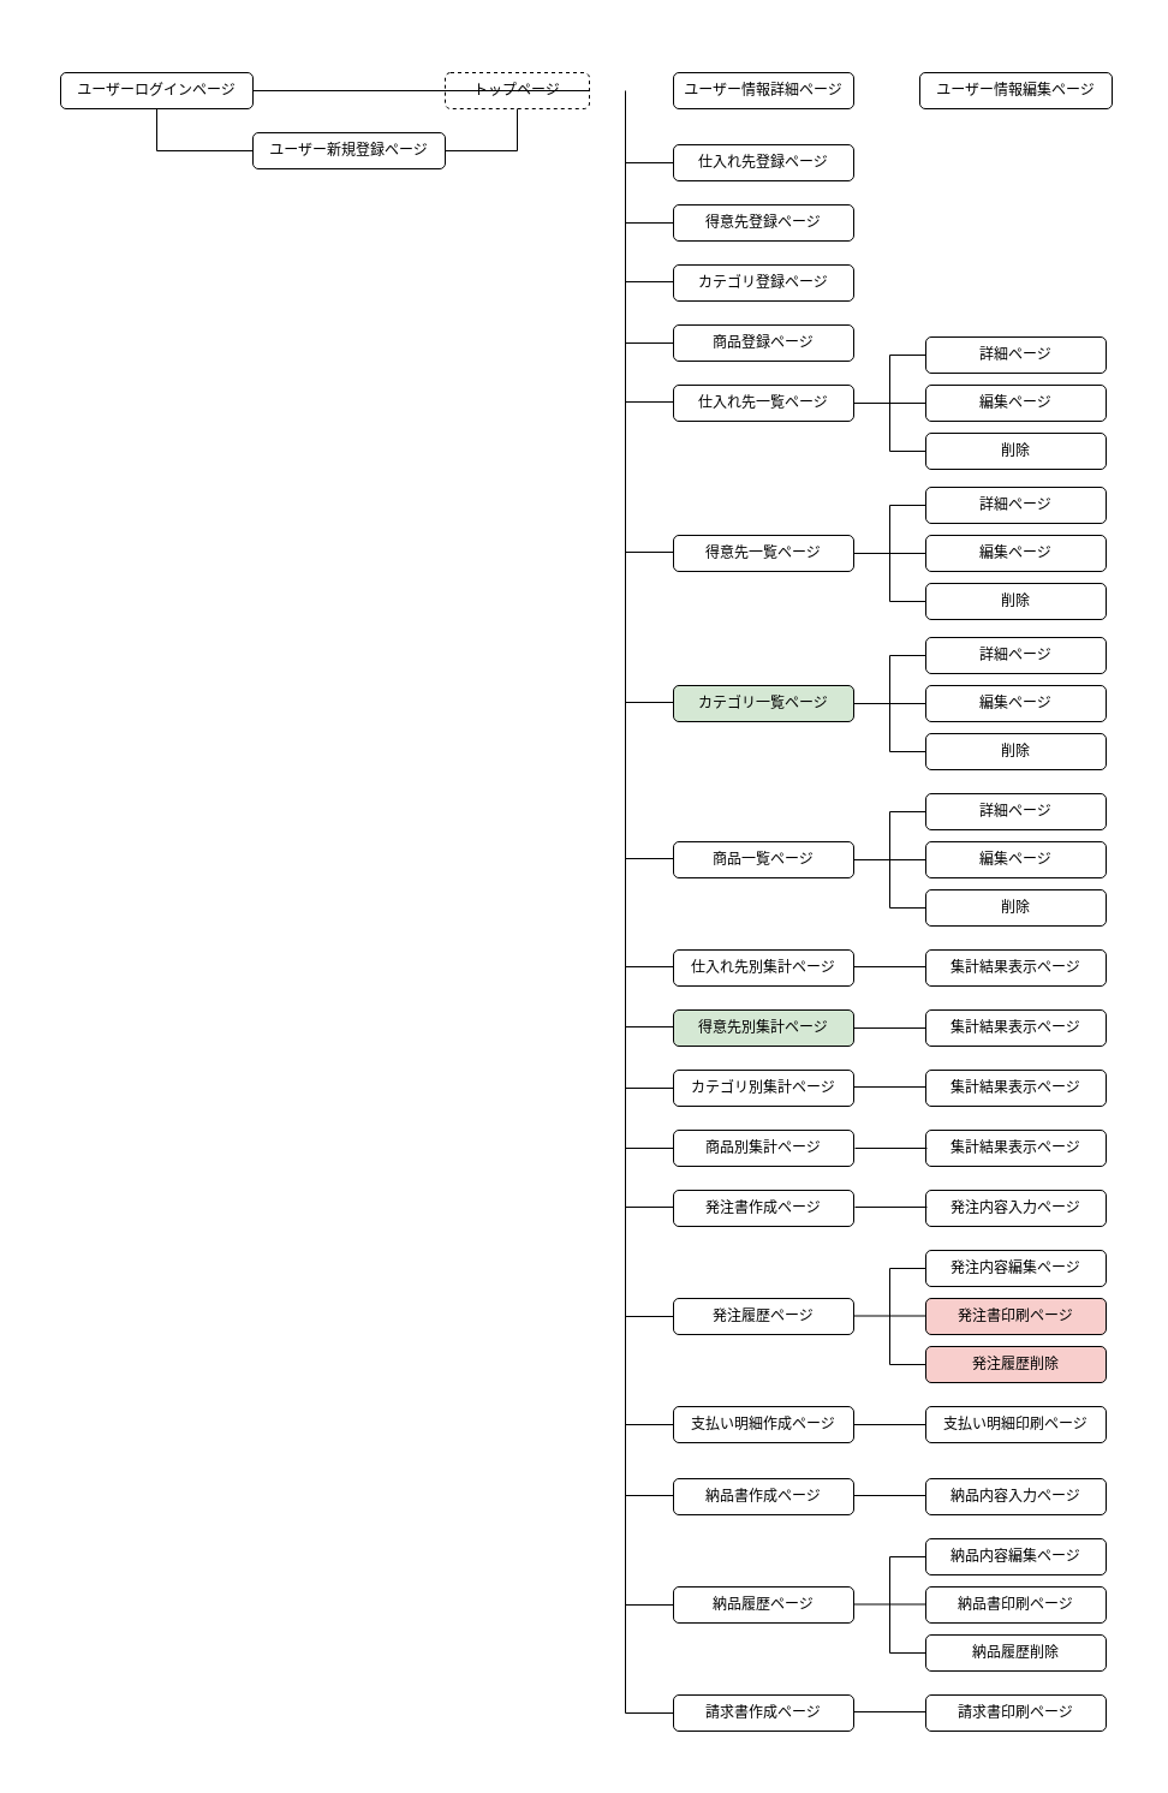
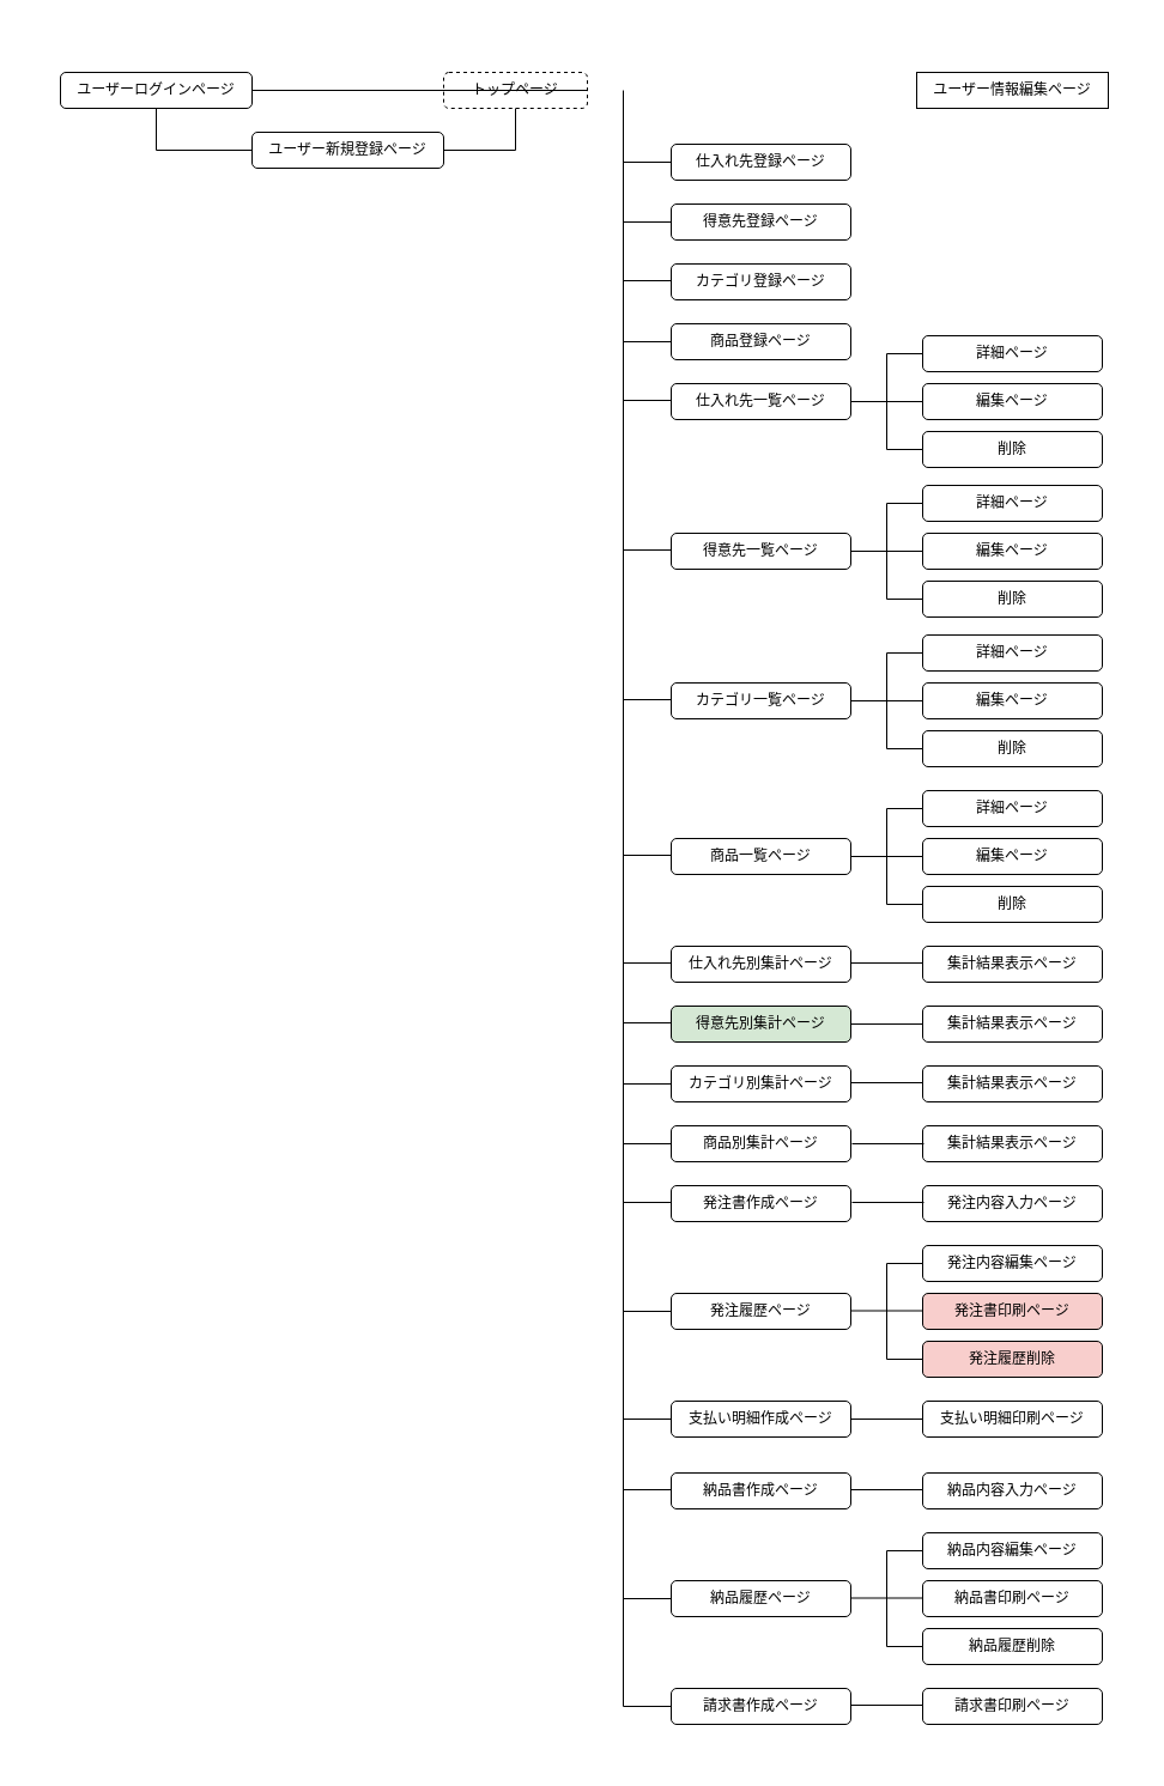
- <mxCell id="61" value="ユーザー情報詳細ページ" style="rounded=1;whiteSpace=wrap;html=1;" vertex="1" parent="1"><mxGeometry x="560" y="60" width="150" height="30" as="geometry" /></mxCell>
- <mxCell id="62" value="ユーザー情報編集ページ" style="rounded=1;whiteSpace=wrap;html=1;" vertex="1" parent="1"><mxGeometry x="765" y="60" width="160" height="30" as="geometry" /></mxCell>
+ <mxCell id="62" value="ユーザー情報編集ページ" style="whiteSpace=wrap;html=1;rounded=0;" vertex="1" parent="1"><mxGeometry x="765" y="60" width="160" height="30" as="geometry" /></mxCell>
- <mxCell id="19" value="カテゴリ一覧ページ" style="rounded=1;whiteSpace=wrap;html=1;fillColor=#d5e8d4;" vertex="1" parent="1"><mxGeometry x="560" y="570" width="150" height="30" as="geometry" /></mxCell>
+ <mxCell id="19" value="カテゴリ一覧ページ" style="rounded=1;whiteSpace=wrap;html=1;" vertex="1" parent="1"><mxGeometry x="560" y="570" width="150" height="30" as="geometry" /></mxCell>
